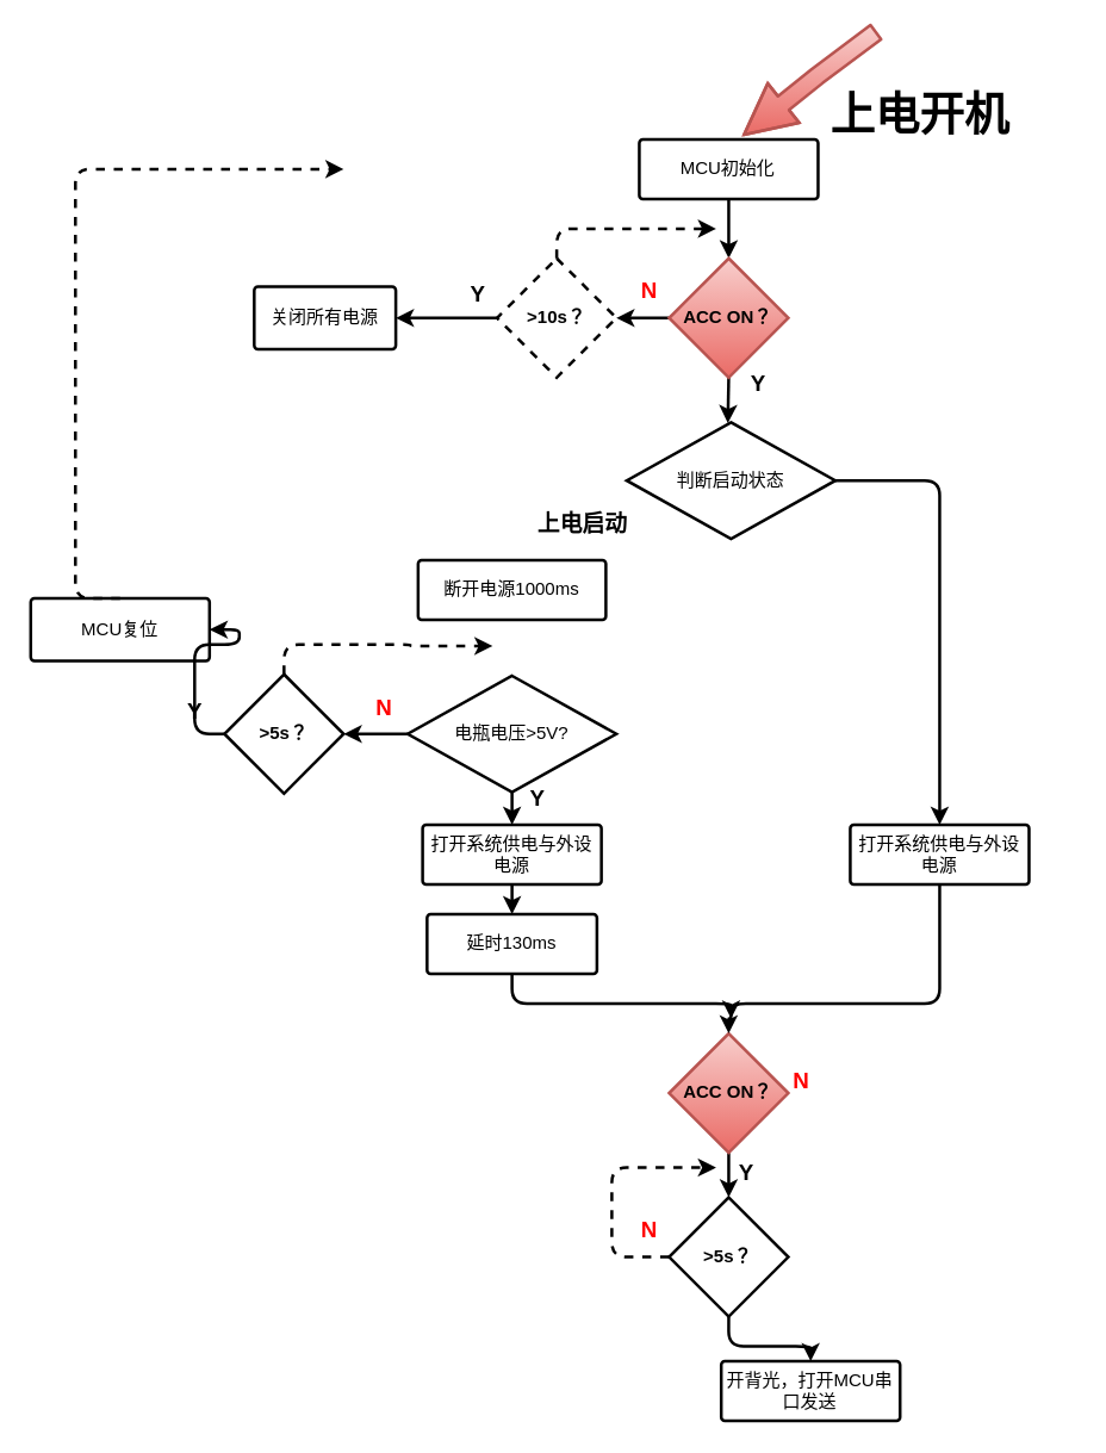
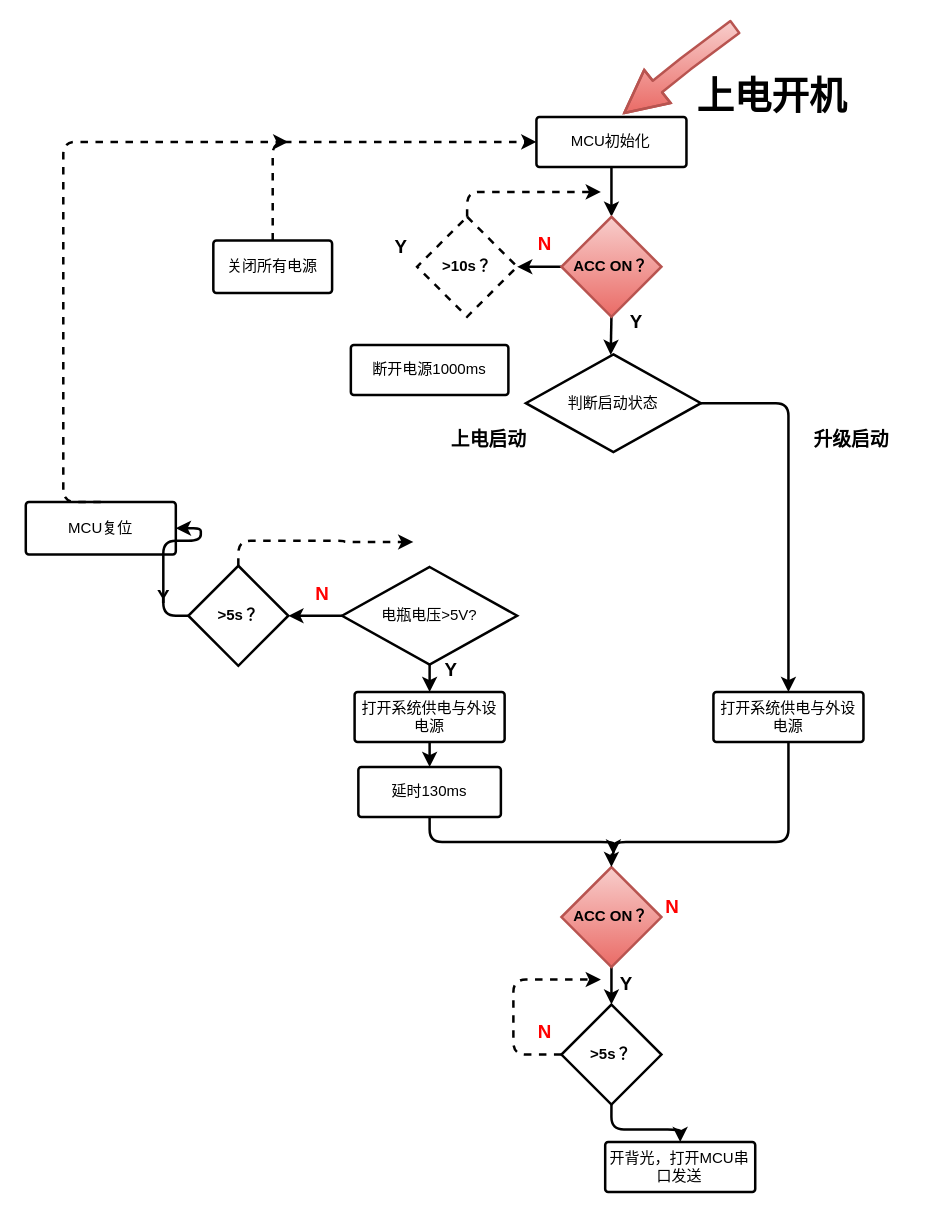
+ <mxCell id="11" style="edgeStyle=orthogonalEdgeStyle;rounded=1;orthogonalLoop=1;jettySize=auto;html=1;exitX=0.5;exitY=0;exitDx=0;exitDy=0;exitPerimeter=0;entryX=0;entryY=0.5;entryDx=0;entryDy=0;entryPerimeter=0;strokeWidth=2;dashed=1;" edge="1" parent="1" source="12" target="4"><mxGeometry relative="1" as="geometry" /></mxCell>
- <mxCell id="13" style="edgeStyle=orthogonalEdgeStyle;rounded=1;orthogonalLoop=1;jettySize=auto;html=1;exitX=0;exitY=0.5;exitDx=0;exitDy=0;entryX=1;entryY=0.5;entryDx=0;entryDy=0;entryPerimeter=0;strokeWidth=2;" edge="1" parent="1" source="15" target="12"><mxGeometry relative="1" as="geometry" /></mxCell>
+ <mxCell id="24" value="&lt;b&gt;&lt;font style=&quot;font-size: 15px&quot;&gt;升级启动&lt;/font&gt;&lt;/b&gt;" style="text;html=1;align=center;verticalAlign=middle;resizable=0;points=[];;autosize=1;" vertex="1" parent="1"><mxGeometry x="640" y="341" width="80" height="20" as="geometry" /></mxCell>
- <mxCell id="22" value="&lt;font style=&quot;vertical-align: inherit&quot;&gt;&lt;font style=&quot;vertical-align: inherit&quot;&gt;断开电源1000ms&lt;/font&gt;&lt;/font&gt;" style="strokeWidth=2;html=1;shape=mxgraph.flowchart.process;whiteSpace=wrap;fontFamily=Helvetica;align=center;" vertex="1" parent="1"><mxGeometry x="280" y="375.43" width="126" height="40" as="geometry" /></mxCell>
+ <mxCell id="22" value="&lt;font style=&quot;vertical-align: inherit&quot;&gt;&lt;font style=&quot;vertical-align: inherit&quot;&gt;断开电源1000ms&lt;/font&gt;&lt;/font&gt;" style="strokeWidth=2;html=1;shape=mxgraph.flowchart.process;whiteSpace=wrap;fontFamily=Helvetica;align=center;" vertex="1" parent="1"><mxGeometry x="280" y="275.43" width="126" height="40" as="geometry" /></mxCell>
